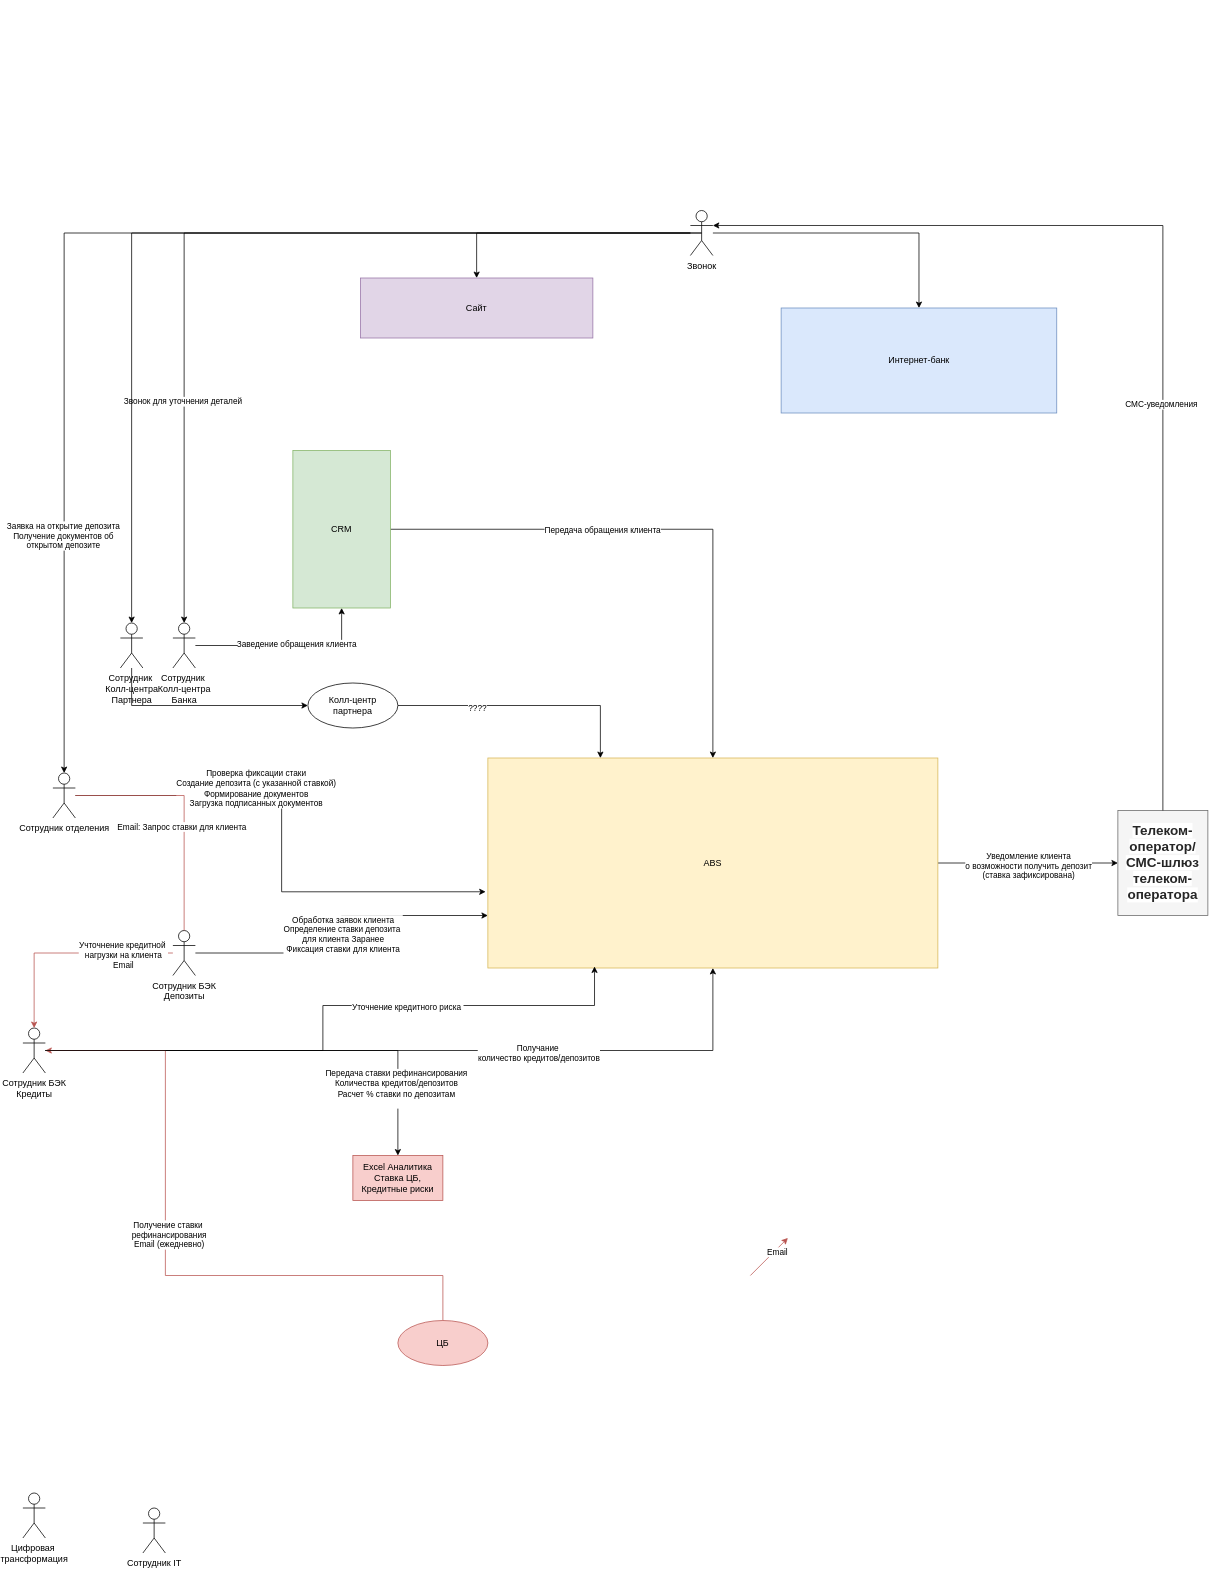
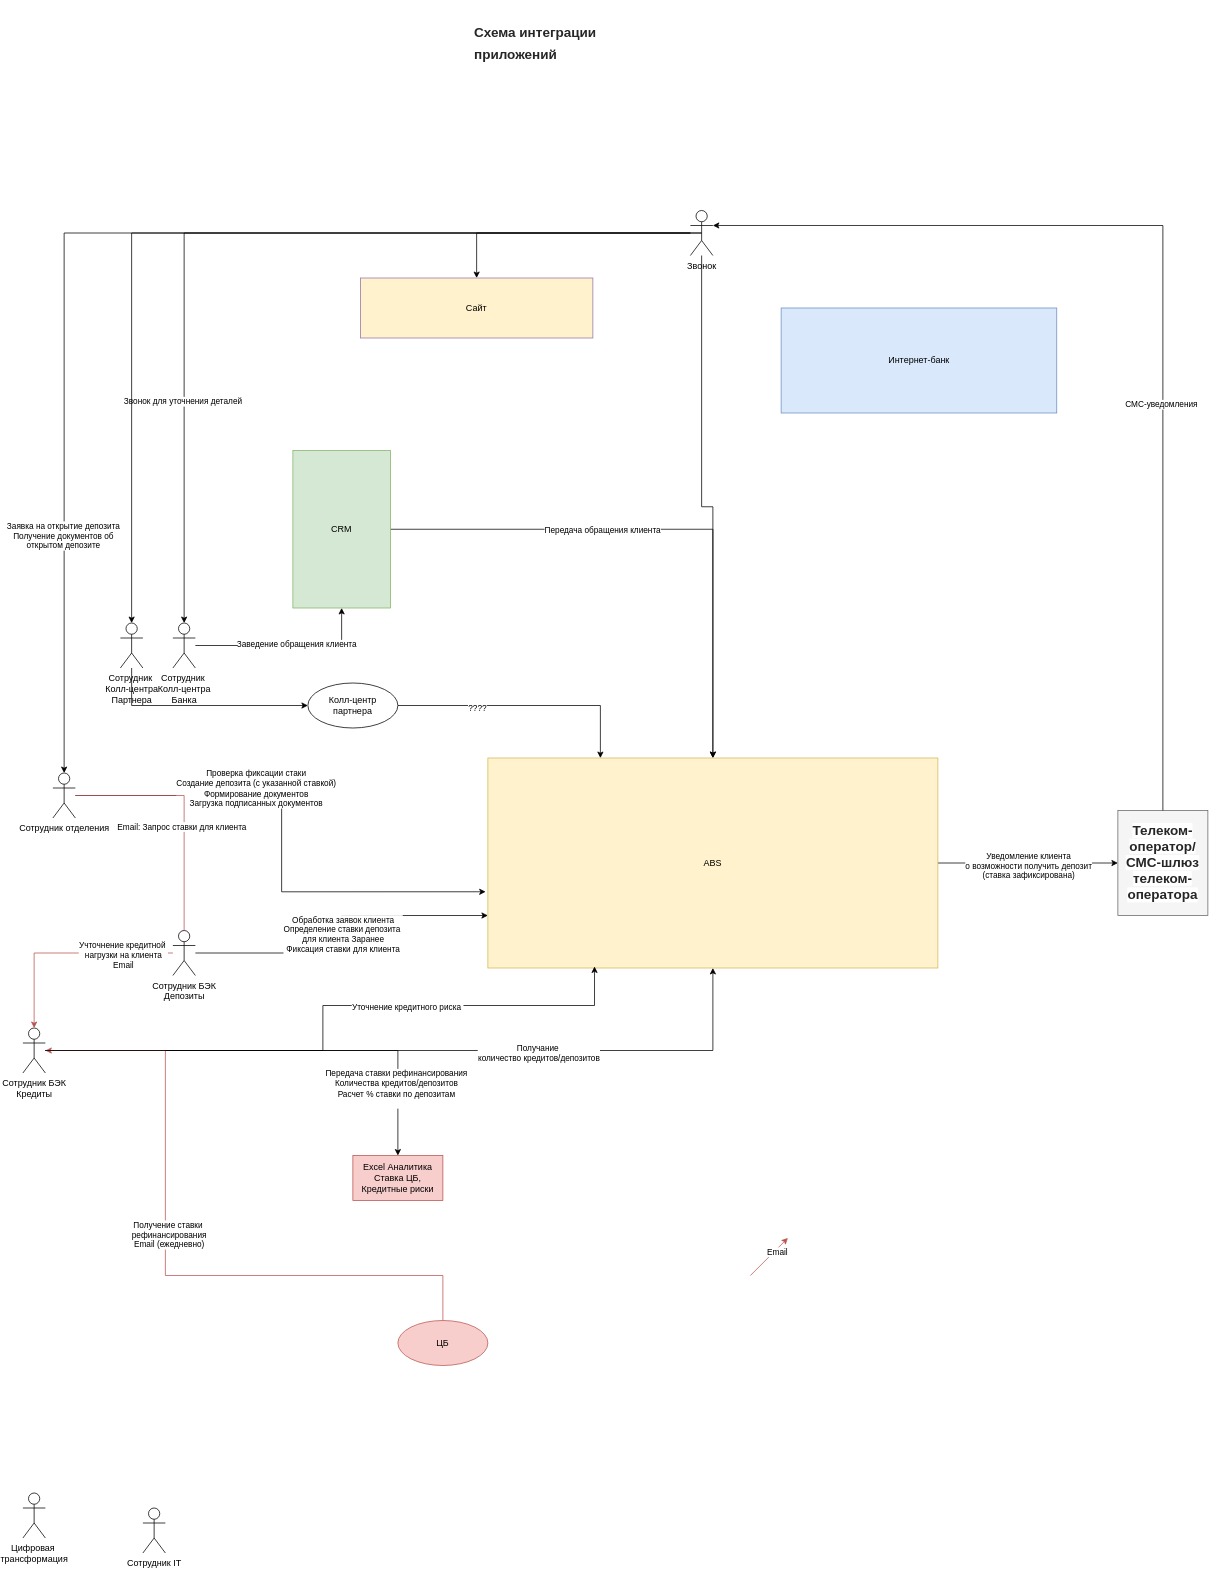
+ <mxCell id="54" value="&lt;h1 style=&quot;margin-top: 0px;&quot;&gt;&lt;strong style=&quot;box-sizing: inherit; color: rgba(0, 0, 0, 0.85); font-family: &amp;quot;YS Text&amp;quot;, sans-serif; font-size: 18px; white-space-collapse: preserve-breaks; background-color: rgb(255, 255, 255);&quot;&gt;Схема интеграции приложений&lt;/strong&gt;&lt;/h1&gt;&lt;p&gt;&lt;br&gt;&lt;/p&gt;" style="text;html=1;whiteSpace=wrap;overflow=hidden;rounded=0;" vertex="1" parent="1"><mxGeometry x="620" y="20" width="180" height="120" as="geometry" /></mxCell>
- <mxCell id="3" style="edgeStyle=orthogonalEdgeStyle;rounded=0;orthogonalLoop=1;jettySize=auto;html=1;" edge="1" parent="1" source="8" target="34"><mxGeometry relative="1" as="geometry" /></mxCell>
+ <mxCell id="3" style="edgeStyle=orthogonalEdgeStyle;rounded=0;orthogonalLoop=1;jettySize=auto;html=1;" edge="1" parent="1" source="8" target="29"><mxGeometry relative="1" as="geometry" /></mxCell>
- <mxCell id="33" value="Сайт" style="rounded=0;whiteSpace=wrap;html=1;fillColor=#e1d5e7;strokeColor=#9673a6;" vertex="1" parent="1"><mxGeometry x="470" y="370" width="310" height="80" as="geometry" /></mxCell>
+ <mxCell id="33" value="Сайт" style="rounded=0;whiteSpace=wrap;html=1;fillColor=#fff2cc;strokeColor=#9673a6;" vertex="1" parent="1"><mxGeometry x="470" y="370" width="310" height="80" as="geometry" /></mxCell>
